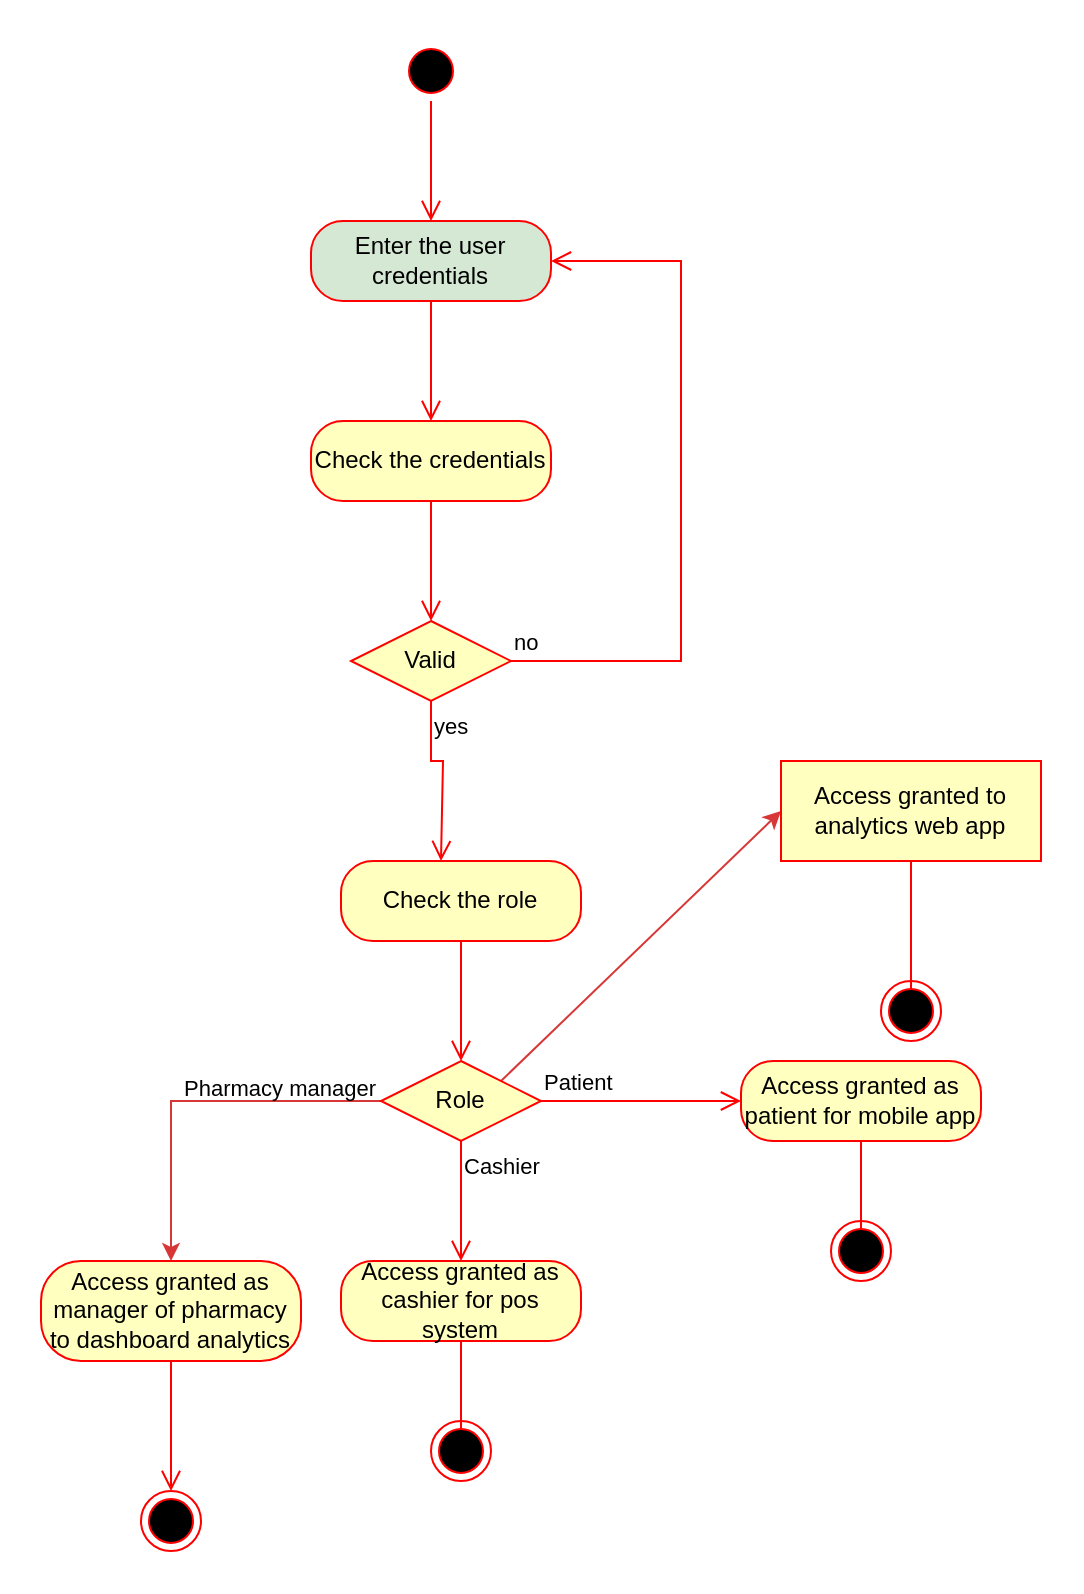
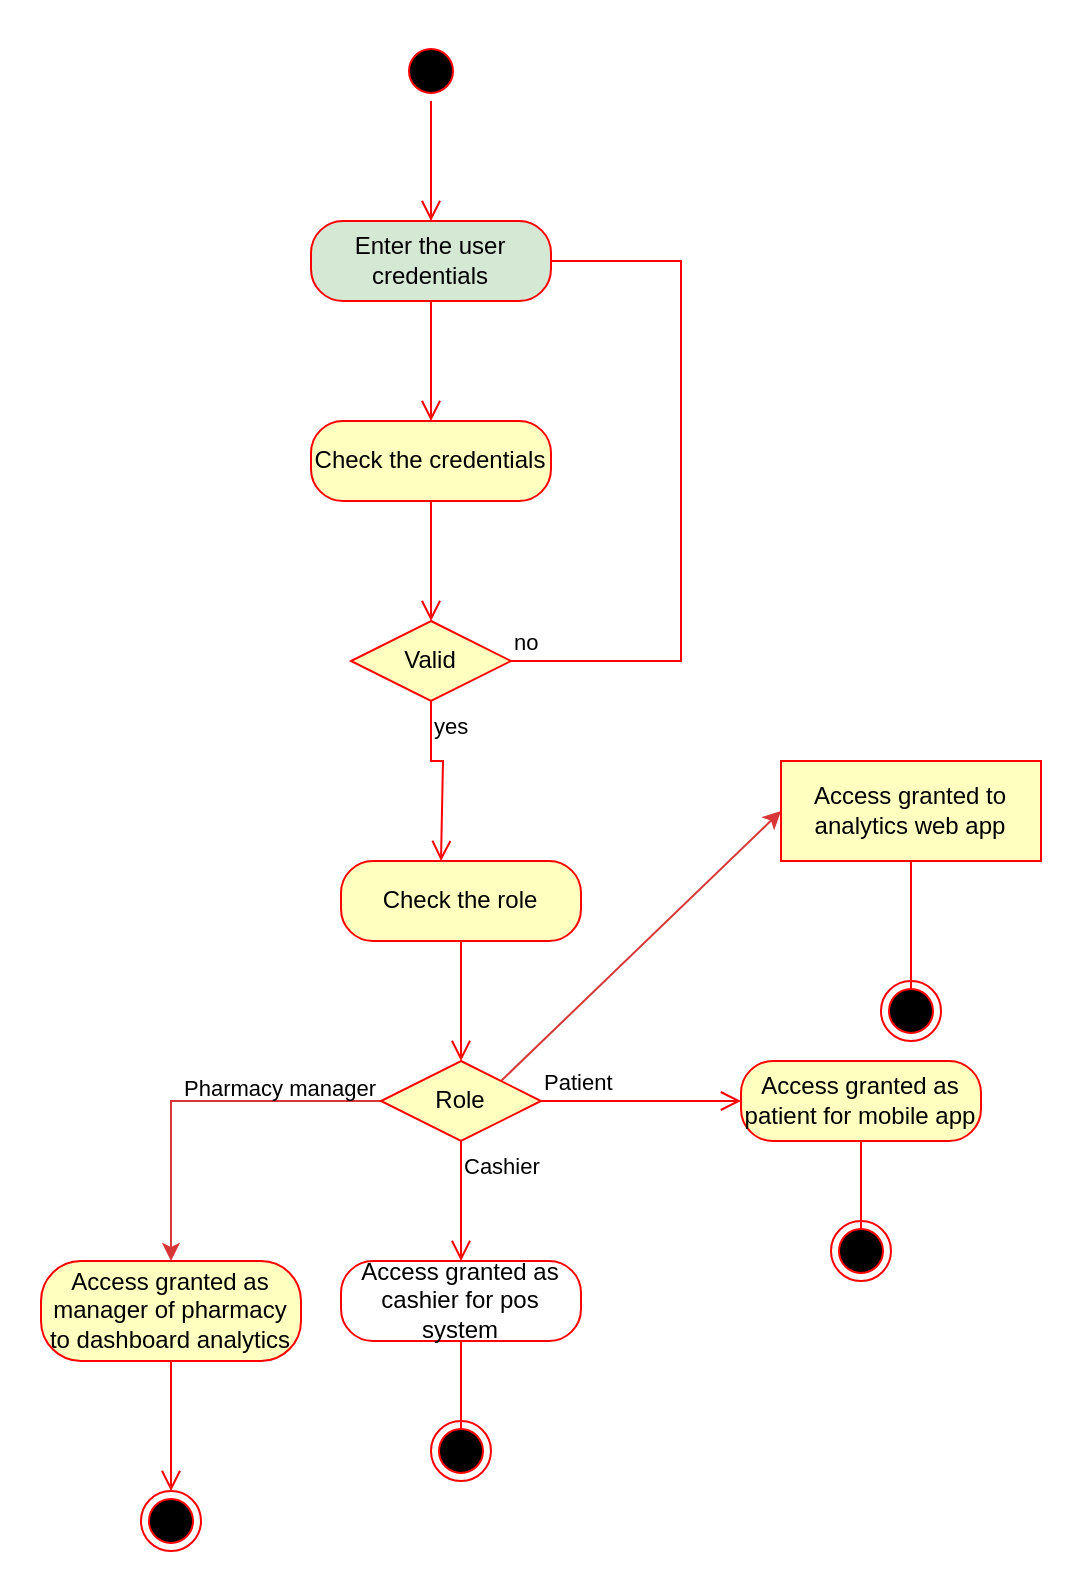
- <mxCell id="9" value="no" style="edgeStyle=orthogonalEdgeStyle;html=1;align=left;verticalAlign=bottom;endArrow=open;endSize=8;strokeColor=#ff0000;rounded=0;entryX=1;entryY=0.5;entryDx=0;entryDy=0;" edge="1" source="8" parent="1" target="4"><mxGeometry x="-1" relative="1" as="geometry"><mxPoint x="360" y="330" as="targetPoint" /><Array as="points"><mxPoint x="340" y="330" /><mxPoint x="340" y="130" /></Array></mxGeometry></mxCell>
+ <mxCell id="9" value="no" style="edgeStyle=orthogonalEdgeStyle;html=1;align=left;verticalAlign=bottom;endArrow=none;endSize=8;strokeColor=#ff0000;rounded=0;entryX=1;entryY=0.5;entryDx=0;entryDy=0;" edge="1" source="8" parent="1" target="4"><mxGeometry x="-1" relative="1" as="geometry"><mxPoint x="360" y="330" as="targetPoint" /><Array as="points"><mxPoint x="340" y="330" /><mxPoint x="340" y="130" /></Array></mxGeometry></mxCell>
- <mxCell id="21" value="Access granted as cashier for pos system" style="rounded=1;whiteSpace=wrap;html=1;arcSize=40;fontColor=#000000;fillColor=#ffffc0;strokeColor=#ff0000;" vertex="1" parent="1"><mxGeometry x="170" y="630" width="120" height="40" as="geometry" /></mxCell>
+ <mxCell id="21" value="Access granted as cashier for pos system" style="rounded=1;whiteSpace=wrap;html=1;arcSize=40;fontColor=#000000;fillColor=#ffffff;strokeColor=#ff0000;" vertex="1" parent="1"><mxGeometry x="170" y="630" width="120" height="40" as="geometry" /></mxCell>
